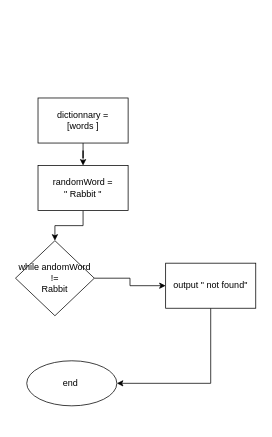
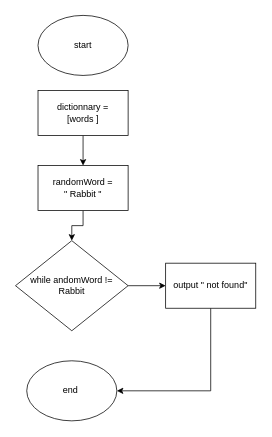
+ <mxCell id="3" value="start" style="ellipse;whiteSpace=wrap;html=1;" parent="1" vertex="1"><mxGeometry x="50" y="20" width="120" height="80" as="geometry" /></mxCell>
- <mxCell id="7" value="dictionnary =&lt;div&gt;[words ]&lt;/div&gt;" style="rounded=0;whiteSpace=wrap;html=1;" parent="1" vertex="1"><mxGeometry x="50" y="130" width="120" height="60" as="geometry" /></mxCell>
+ <mxCell id="7" value="dictionnary =&lt;div&gt;[words ]&lt;/div&gt;" style="rounded=0;whiteSpace=wrap;html=1;" parent="1" vertex="1"><mxGeometry x="50" y="120" width="120" height="60" as="geometry" /></mxCell>
- <mxCell id="9" value="while andomWord !=&lt;div&gt;Rabbit&lt;/div&gt;" style="rhombus;whiteSpace=wrap;html=1;" parent="1" vertex="1"><mxGeometry x="20" y="320" width="105" height="100" as="geometry" /></mxCell>
+ <mxCell id="9" value="while andomWord !=&lt;div&gt;Rabbit&lt;/div&gt;" style="rhombus;whiteSpace=wrap;html=1;" parent="1" vertex="1"><mxGeometry x="20" y="320" width="150" height="120" as="geometry" /></mxCell>
- <mxCell id="2" value="end&amp;nbsp;" style="ellipse;whiteSpace=wrap;html=1;" parent="1" vertex="1"><mxGeometry x="35" y="480" width="120" height="60" as="geometry" /></mxCell>
+ <mxCell id="2" value="end&amp;nbsp;" style="ellipse;whiteSpace=wrap;html=1;" parent="1" vertex="1"><mxGeometry x="35" y="480" width="120" height="80" as="geometry" /></mxCell>
